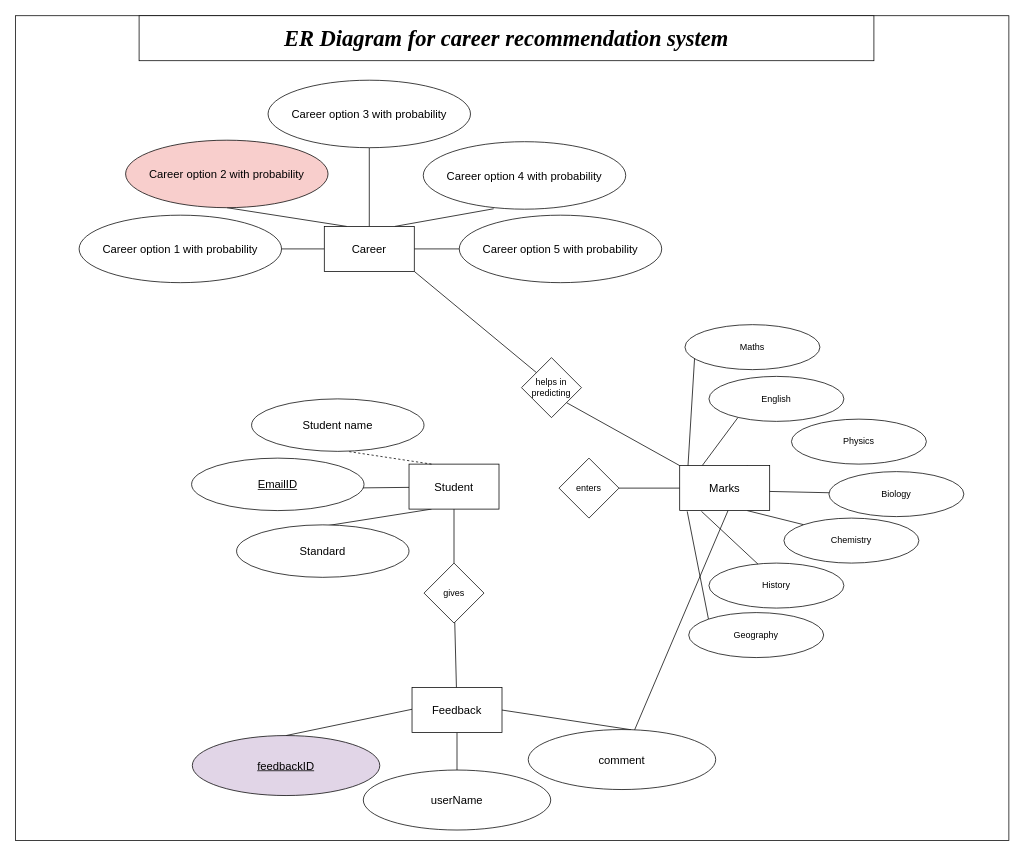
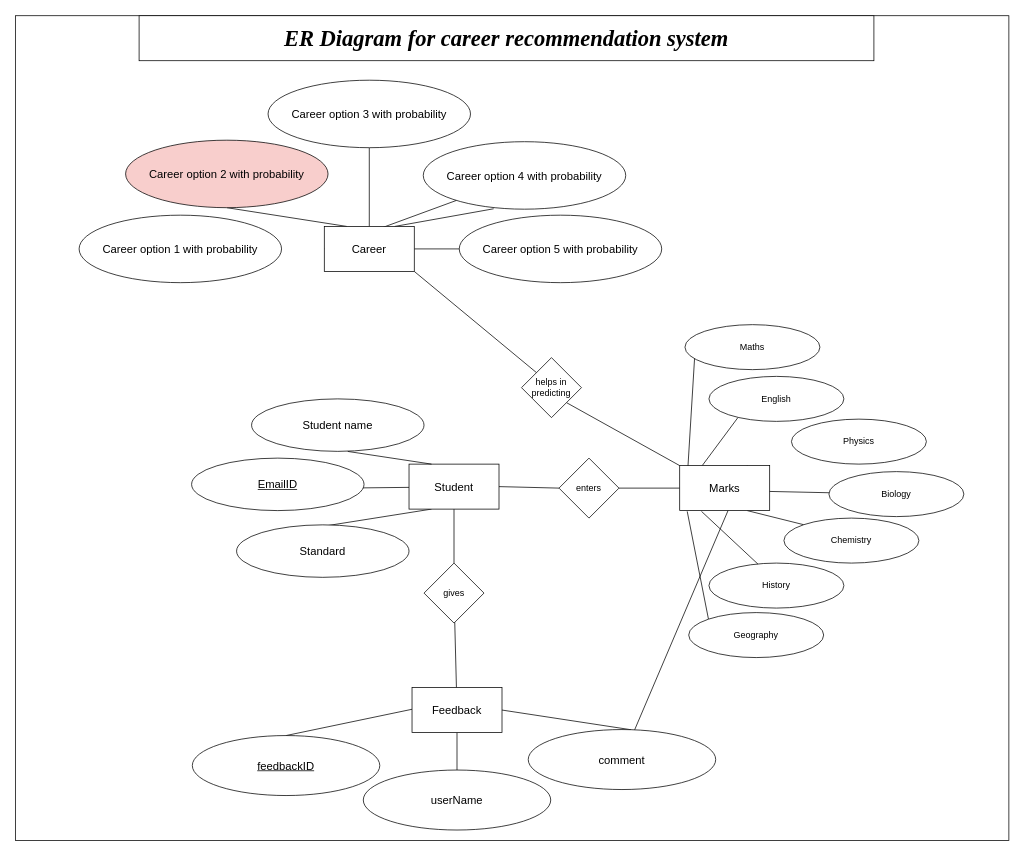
- <mxCell id="34" style="rounded=0;orthogonalLoop=1;jettySize=auto;html=1;exitX=0;exitY=0.5;exitDx=0;exitDy=0;entryX=1;entryY=0.5;entryDx=0;entryDy=0;endArrow=none;endFill=0;" edge="1" parent="1" source="35" target="39"><mxGeometry relative="1" as="geometry" /></mxCell>
+ <mxCell id="34" style="rounded=0;orthogonalLoop=1;jettySize=auto;html=1;exitX=0;exitY=0.5;exitDx=0;exitDy=0;endArrow=none;endFill=0;" edge="1" parent="1" source="35" target="38"><mxGeometry relative="1" as="geometry" /></mxCell>
- <mxCell id="21" style="rounded=0;orthogonalLoop=1;jettySize=auto;html=1;exitX=0.25;exitY=0;exitDx=0;exitDy=0;entryX=0.558;entryY=1.001;entryDx=0;entryDy=0;entryPerimeter=0;endArrow=none;endFill=0;dashed=1;" edge="1" parent="1" source="16" target="19"><mxGeometry relative="1" as="geometry" /></mxCell>
+ <mxCell id="21" style="rounded=0;orthogonalLoop=1;jettySize=auto;html=1;exitX=0.25;exitY=0;exitDx=0;exitDy=0;entryX=0.558;entryY=1.001;entryDx=0;entryDy=0;entryPerimeter=0;endArrow=none;endFill=0;" edge="1" parent="1" source="16" target="19"><mxGeometry relative="1" as="geometry" /></mxCell>
+ <mxCell id="12" style="rounded=0;orthogonalLoop=1;jettySize=auto;html=1;exitX=1;exitY=0.5;exitDx=0;exitDy=0;entryX=0;entryY=0.5;entryDx=0;entryDy=0;endArrow=none;endFill=0;" edge="1" parent="1" source="16" target="20"><mxGeometry relative="1" as="geometry" /></mxCell>
- <mxCell id="49" value="&lt;font style=&quot;font-size: 15px;&quot;&gt;&lt;u&gt;feedbackID&lt;/u&gt;&lt;/font&gt;" style="ellipse;whiteSpace=wrap;html=1;rounded=0;fillColor=#e1d5e7;" vertex="1" parent="1"><mxGeometry x="256" y="980" width="250" height="80" as="geometry" /></mxCell>
+ <mxCell id="49" value="&lt;font style=&quot;font-size: 15px;&quot;&gt;&lt;u&gt;feedbackID&lt;/u&gt;&lt;/font&gt;" style="ellipse;whiteSpace=wrap;html=1;rounded=0;" vertex="1" parent="1"><mxGeometry x="256" y="980" width="250" height="80" as="geometry" /></mxCell>
